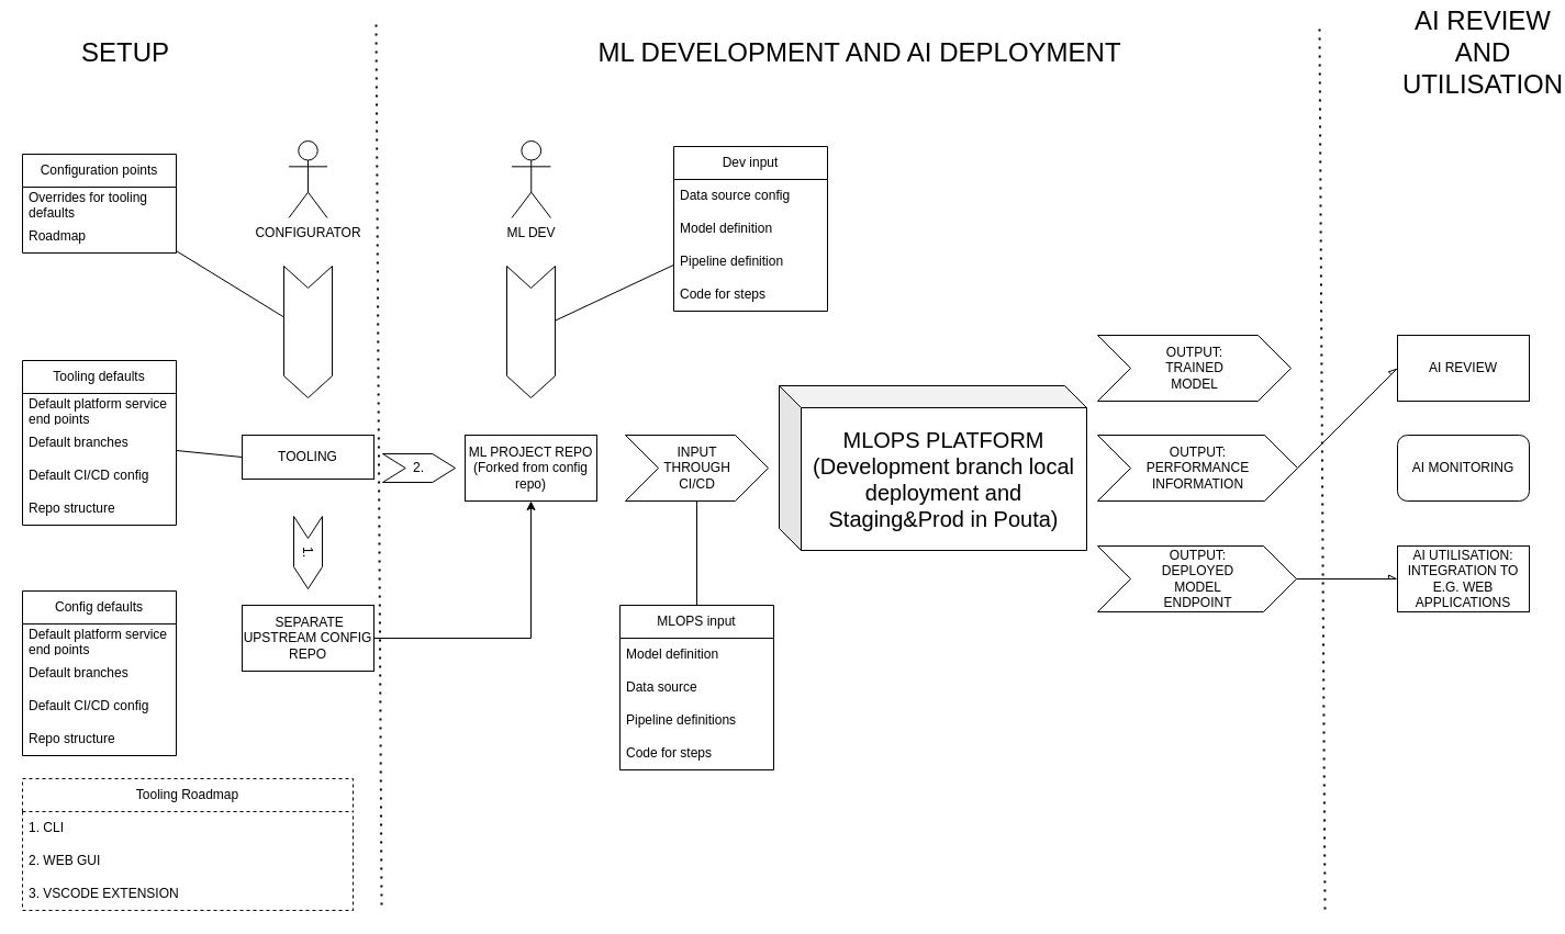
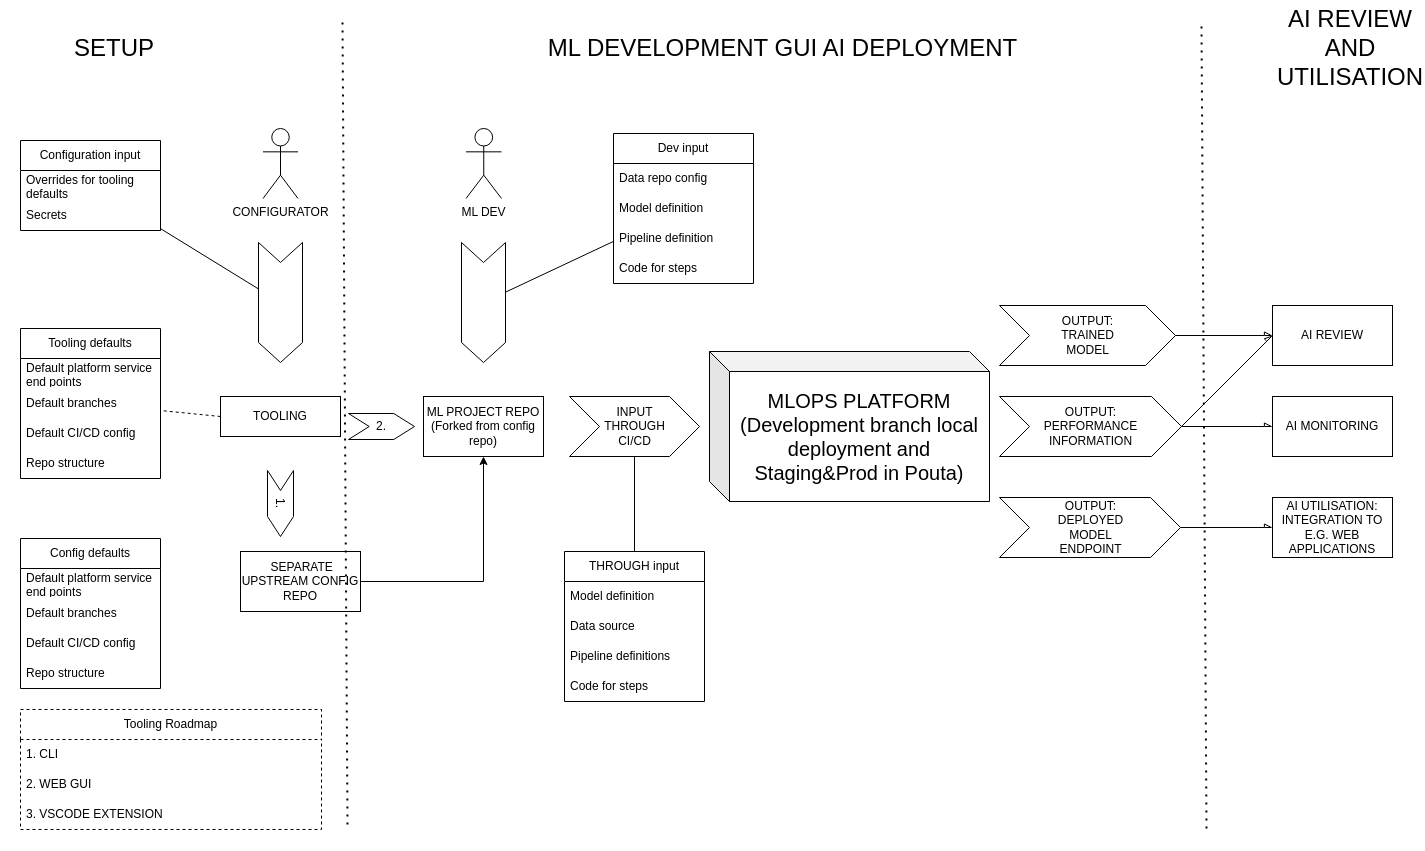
- <mxCell id="44" value="&lt;span style=&quot;font-size: 24px;&quot;&gt;ML DEVELOPMENT AND AI DEPLOYMENT&lt;br&gt;&lt;/span&gt;" style="text;html=1;strokeColor=none;fillColor=none;align=center;verticalAlign=middle;whiteSpace=wrap;rounded=0;" vertex="1" parent="1"><mxGeometry x="487" y="33" width="591" height="30" as="geometry" /></mxCell>
+ <mxCell id="44" value="&lt;span style=&quot;font-size: 24px;&quot;&gt;ML DEVELOPMENT GUI AI DEPLOYMENT&lt;br&gt;&lt;/span&gt;" style="text;html=1;strokeColor=none;fillColor=none;align=center;verticalAlign=middle;whiteSpace=wrap;rounded=0;" vertex="1" parent="1"><mxGeometry x="487" y="33" width="591" height="30" as="geometry" /></mxCell>
- <mxCell id="7" value="Configuration points" style="swimlane;fontStyle=0;childLayout=stackLayout;horizontal=1;startSize=30;horizontalStack=0;resizeParent=1;resizeParentMax=0;resizeLast=0;collapsible=1;marginBottom=0;whiteSpace=wrap;html=1;" vertex="1" parent="1"><mxGeometry x="20" y="140" width="140" height="90" as="geometry" /></mxCell>
+ <mxCell id="7" value="Configuration input" style="swimlane;fontStyle=0;childLayout=stackLayout;horizontal=1;startSize=30;horizontalStack=0;resizeParent=1;resizeParentMax=0;resizeLast=0;collapsible=1;marginBottom=0;whiteSpace=wrap;html=1;" vertex="1" parent="1"><mxGeometry x="20" y="140" width="140" height="90" as="geometry" /></mxCell>
- <mxCell id="29" value="Data source config" style="text;strokeColor=none;fillColor=none;align=left;verticalAlign=middle;spacingLeft=4;spacingRight=4;overflow=hidden;points=[[0,0.5],[1,0.5]];portConstraint=eastwest;rotatable=0;whiteSpace=wrap;html=1;" vertex="1" parent="28"><mxGeometry y="30" width="140" height="30" as="geometry" /></mxCell>
+ <mxCell id="29" value="Data repo config" style="text;strokeColor=none;fillColor=none;align=left;verticalAlign=middle;spacingLeft=4;spacingRight=4;overflow=hidden;points=[[0,0.5],[1,0.5]];portConstraint=eastwest;rotatable=0;whiteSpace=wrap;html=1;" vertex="1" parent="28"><mxGeometry y="30" width="140" height="30" as="geometry" /></mxCell>
- <mxCell id="9" value="Roadmap" style="text;strokeColor=none;fillColor=none;align=left;verticalAlign=middle;spacingLeft=4;spacingRight=4;overflow=hidden;points=[[0,0.5],[1,0.5]];portConstraint=eastwest;rotatable=0;whiteSpace=wrap;html=1;" vertex="1" parent="7"><mxGeometry y="60" width="140" height="30" as="geometry" /></mxCell>
+ <mxCell id="9" value="Secrets" style="text;strokeColor=none;fillColor=none;align=left;verticalAlign=middle;spacingLeft=4;spacingRight=4;overflow=hidden;points=[[0,0.5],[1,0.5]];portConstraint=eastwest;rotatable=0;whiteSpace=wrap;html=1;" vertex="1" parent="7"><mxGeometry y="60" width="140" height="30" as="geometry" /></mxCell>
+ <mxCell id="52" value="" style="endArrow=async;html=1;rounded=0;endFill=0;" edge="1" parent="1" source="50" target="47"><mxGeometry width="50" height="50" relative="1" as="geometry"><mxPoint x="1242" y="343" as="sourcePoint" /><mxPoint x="1292" y="293" as="targetPoint" /></mxGeometry></mxCell>
- <mxCell id="16" value="" style="endArrow=none;html=1;rounded=0;exitX=0;exitY=0.5;exitDx=0;exitDy=0;" edge="1" parent="1" source="5" target="11"><mxGeometry width="50" height="50" relative="1" as="geometry"><mxPoint x="430" y="438" as="sourcePoint" /><mxPoint x="480" y="388" as="targetPoint" /></mxGeometry></mxCell>
+ <mxCell id="16" value="" style="endArrow=none;html=1;rounded=0;exitX=0;exitY=0.5;exitDx=0;exitDy=0;dashed=1;" edge="1" parent="1" source="5" target="11"><mxGeometry width="50" height="50" relative="1" as="geometry"><mxPoint x="430" y="438" as="sourcePoint" /><mxPoint x="480" y="388" as="targetPoint" /></mxGeometry></mxCell>
+ <mxCell id="55" value="" style="endArrow=async;html=1;rounded=0;exitX=1;exitY=0.5;exitDx=0;exitDy=0;exitPerimeter=0;endFill=0;" edge="1" parent="1" source="4" target="49"><mxGeometry width="50" height="50" relative="1" as="geometry"><mxPoint x="1344" y="717" as="sourcePoint" /><mxPoint x="1394" y="667" as="targetPoint" /></mxGeometry></mxCell>
- <mxCell id="49" value="AI MONITORING" style="whiteSpace=wrap;html=1;rounded=1;" vertex="1" parent="1"><mxGeometry x="1272" y="396" width="120" height="60" as="geometry" /></mxCell>
+ <mxCell id="49" value="AI MONITORING" style="rounded=0;whiteSpace=wrap;html=1;" vertex="1" parent="1"><mxGeometry x="1272" y="396" width="120" height="60" as="geometry" /></mxCell>
- <mxCell id="17" value="MLOPS input" style="swimlane;fontStyle=0;childLayout=stackLayout;horizontal=1;startSize=30;horizontalStack=0;resizeParent=1;resizeParentMax=0;resizeLast=0;collapsible=1;marginBottom=0;whiteSpace=wrap;html=1;" vertex="1" parent="1"><mxGeometry x="564" y="551" width="140" height="150" as="geometry" /></mxCell>
+ <mxCell id="17" value="THROUGH input" style="swimlane;fontStyle=0;childLayout=stackLayout;horizontal=1;startSize=30;horizontalStack=0;resizeParent=1;resizeParentMax=0;resizeLast=0;collapsible=1;marginBottom=0;whiteSpace=wrap;html=1;" vertex="1" parent="1"><mxGeometry x="564" y="551" width="140" height="150" as="geometry" /></mxCell>
- <mxCell id="34" value="&amp;nbsp;SEPARATE UPSTREAM CONFIG REPO" style="rounded=0;whiteSpace=wrap;html=1;" vertex="1" parent="1"><mxGeometry x="220" y="551" width="120" height="60" as="geometry" /></mxCell>
+ <mxCell id="34" value="&amp;nbsp;SEPARATE UPSTREAM CONFIG REPO" style="rounded=0;whiteSpace=wrap;html=1;" vertex="1" parent="1"><mxGeometry x="240" y="551" width="120" height="60" as="geometry" /></mxCell>
